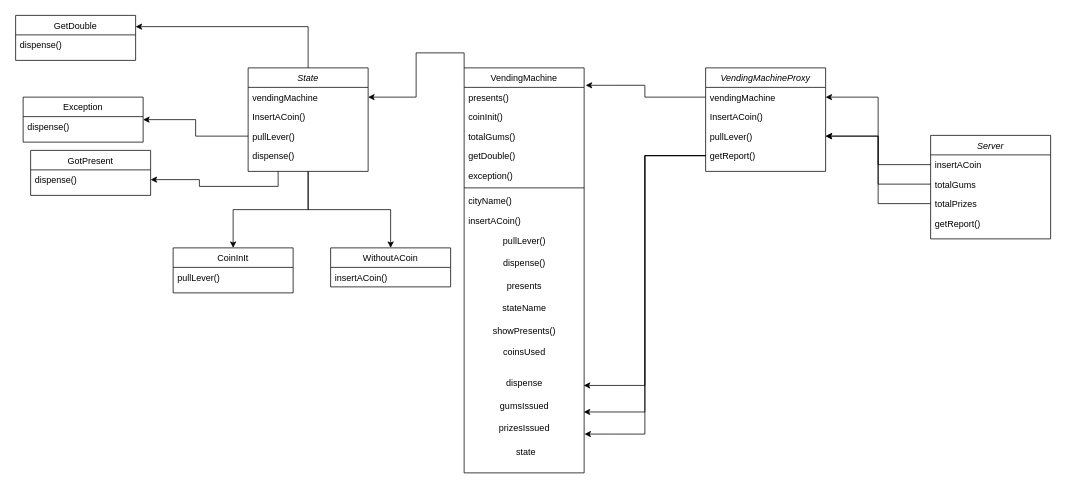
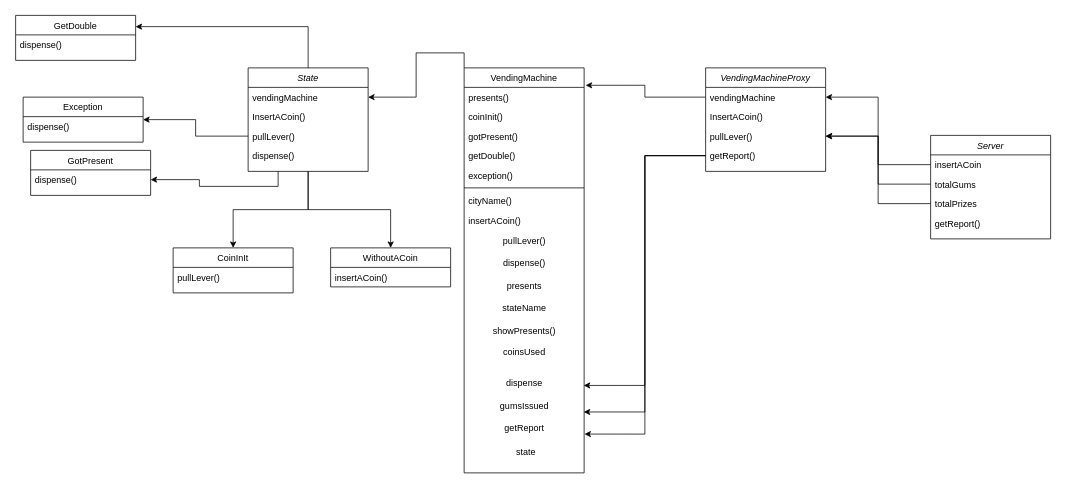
- <mxCell id="19" value="totalGums()" style="text;align=left;verticalAlign=top;spacingLeft=4;spacingRight=4;overflow=hidden;rotatable=0;points=[[0,0.5],[1,0.5]];portConstraint=eastwest;rounded=0;shadow=0;html=0;" vertex="1" parent="16"><mxGeometry y="78" width="160" height="26" as="geometry" /></mxCell>
+ <mxCell id="19" value="gotPresent()" style="text;align=left;verticalAlign=top;spacingLeft=4;spacingRight=4;overflow=hidden;rotatable=0;points=[[0,0.5],[1,0.5]];portConstraint=eastwest;rounded=0;shadow=0;html=0;" vertex="1" parent="16"><mxGeometry y="78" width="160" height="26" as="geometry" /></mxCell>
- <mxCell id="33" value="prizesIssued" style="text;html=1;align=center;verticalAlign=middle;resizable=0;points=[];autosize=1;strokeColor=none;fillColor=none;" vertex="1" parent="16"><mxGeometry y="466" width="160" height="30" as="geometry" /></mxCell>
+ <mxCell id="33" value="getReport" style="text;html=1;align=center;verticalAlign=middle;resizable=0;points=[];autosize=1;strokeColor=none;fillColor=none;" vertex="1" parent="16"><mxGeometry y="466" width="160" height="30" as="geometry" /></mxCell>
